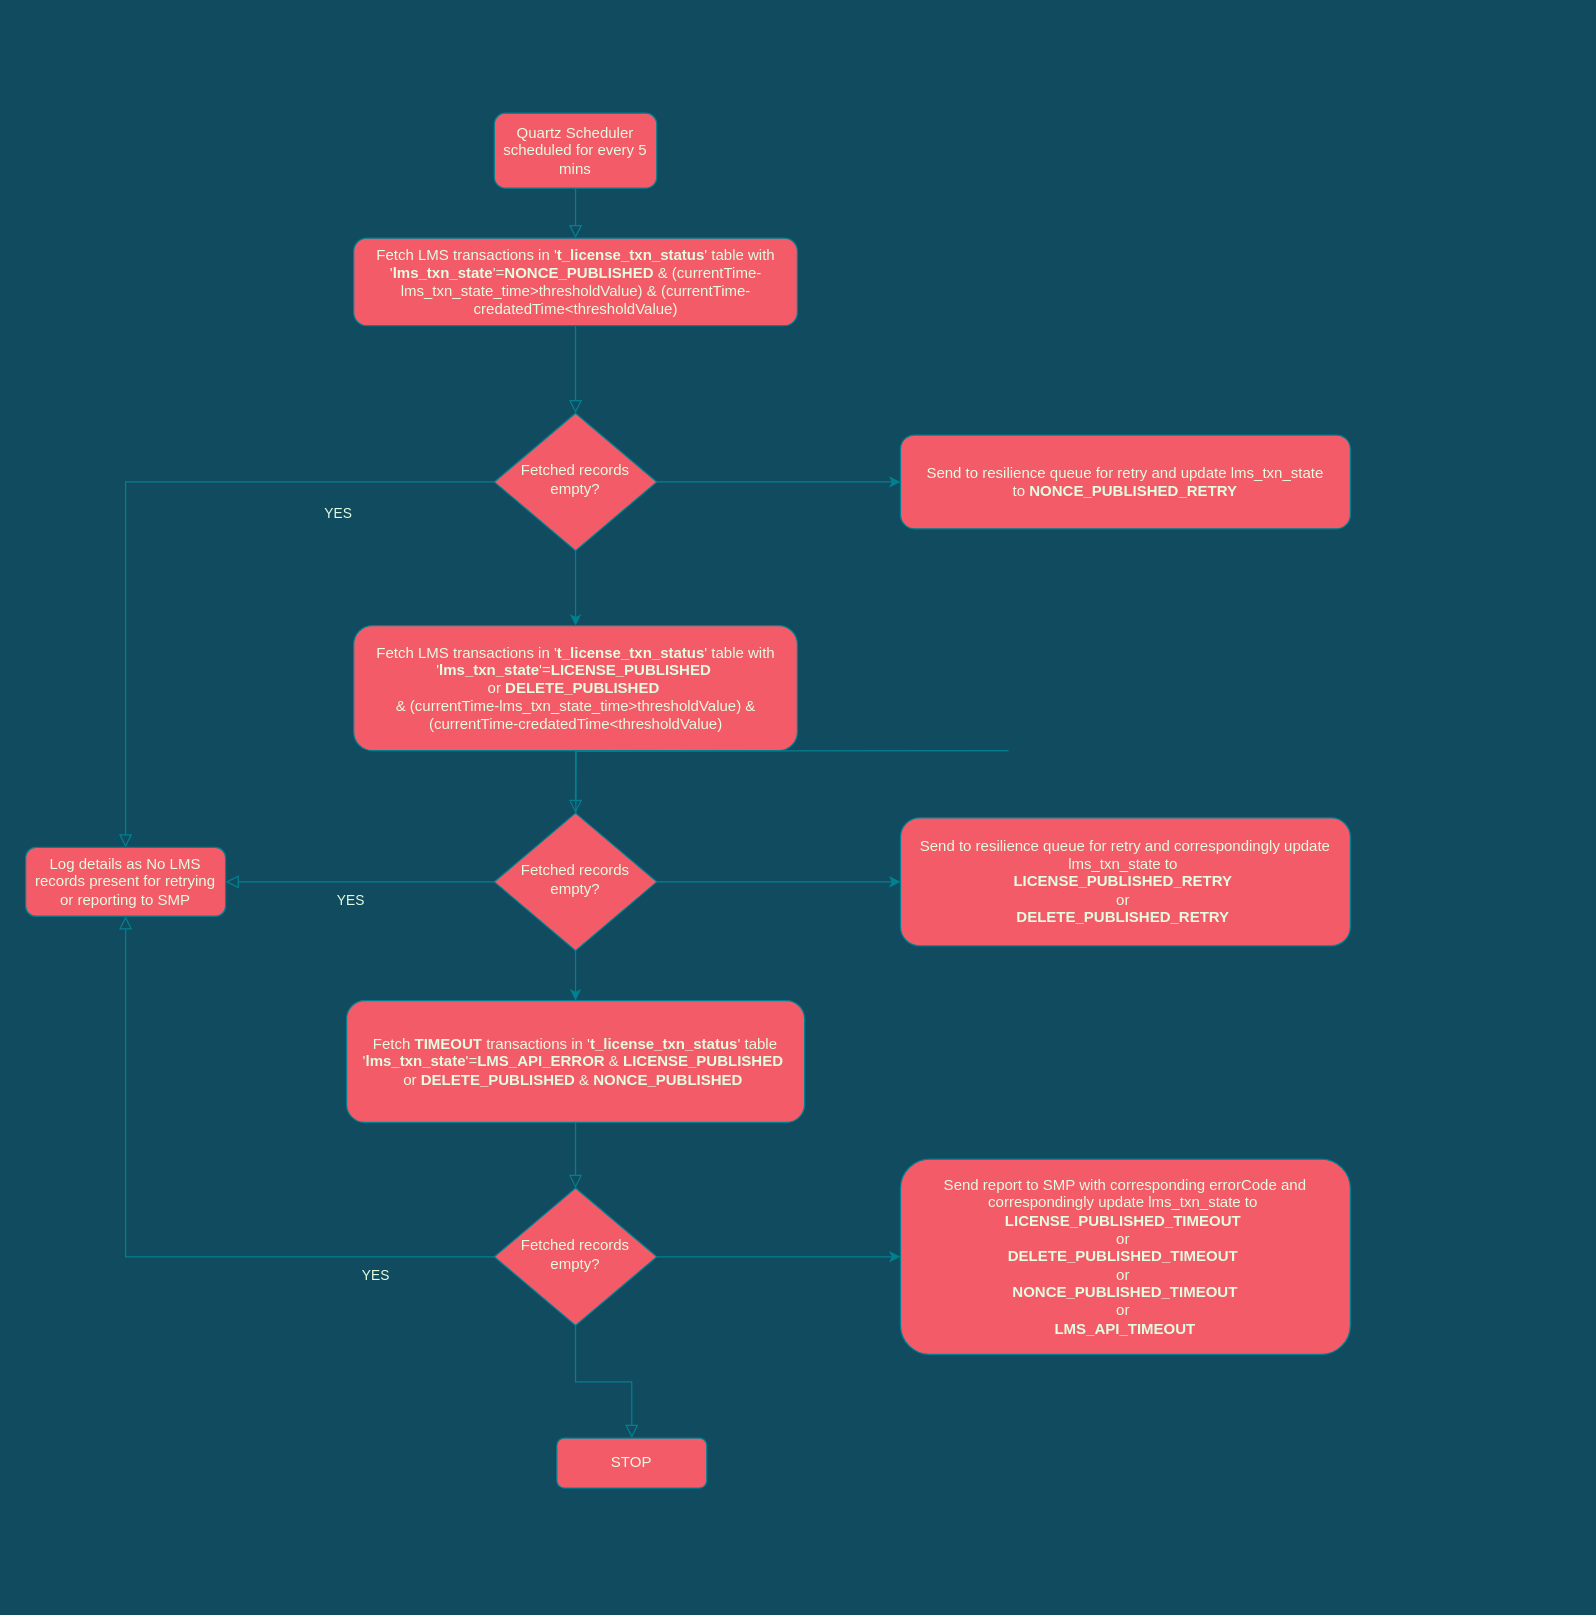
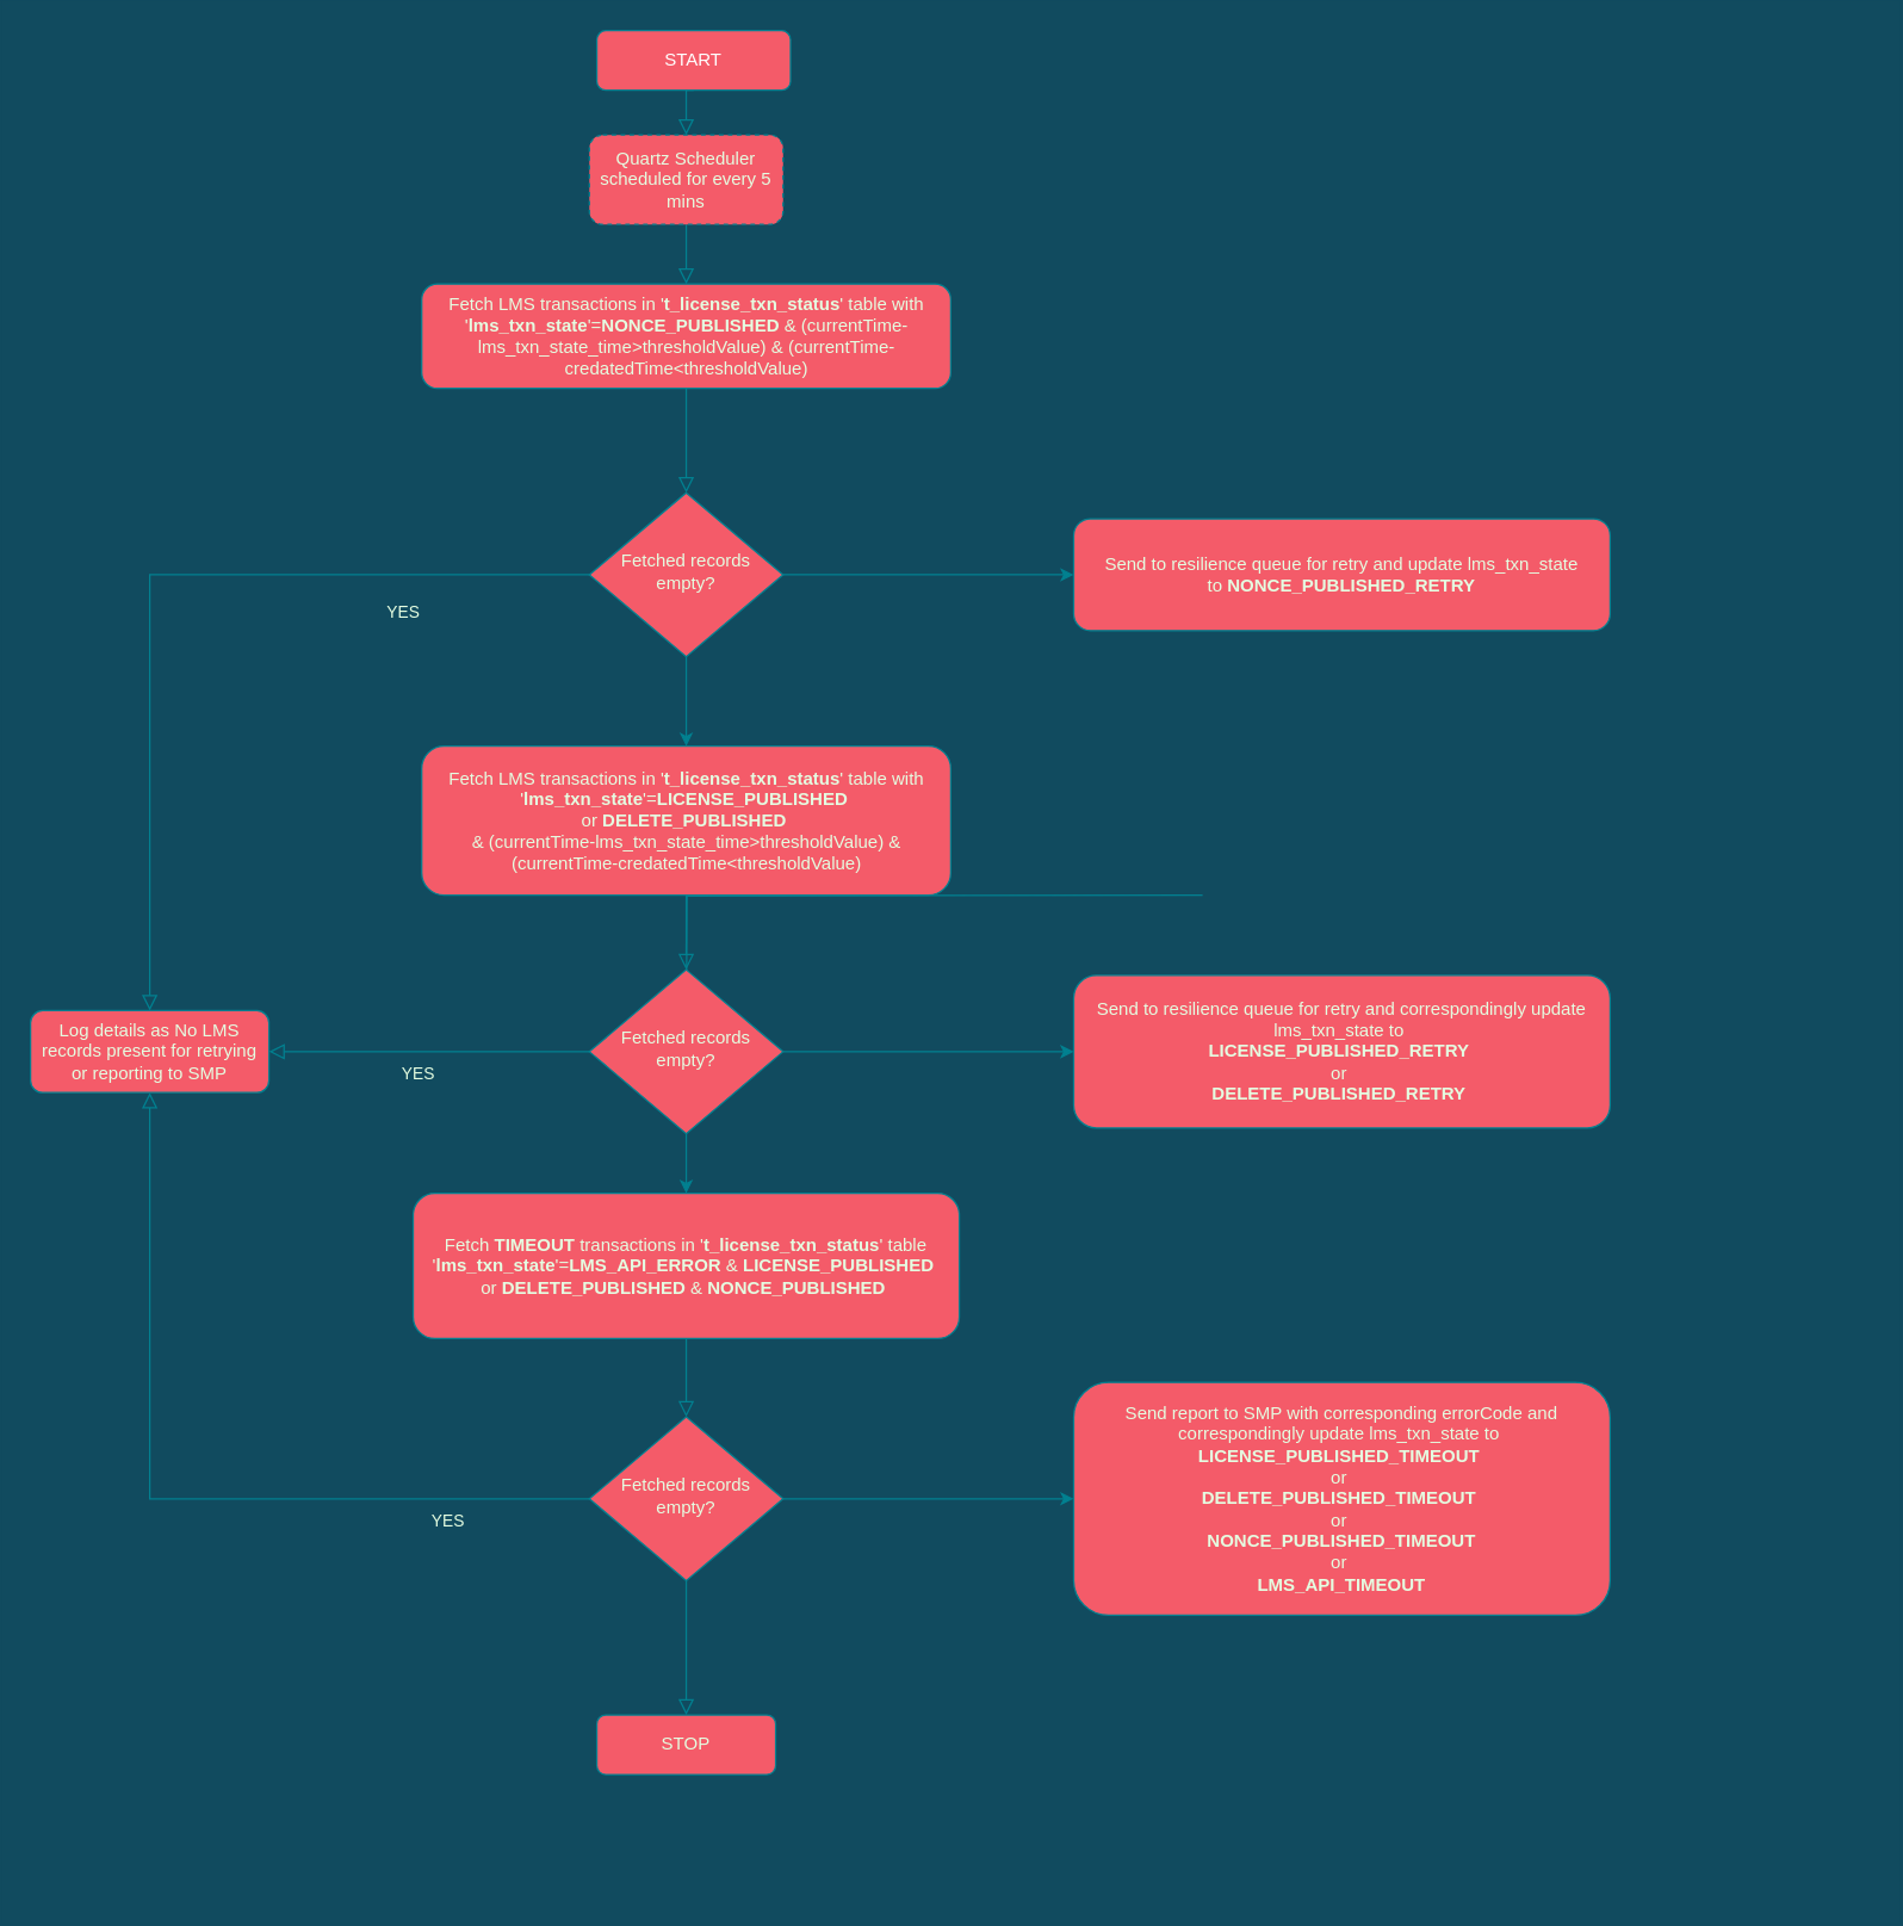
+ <mxCell id="11" value="&lt;font color=&quot;#ffffff&quot;&gt;START&lt;/font&gt;" style="rounded=1;whiteSpace=wrap;html=1;fontSize=12;glass=0;strokeWidth=1;shadow=0;fillColor=#F45B69;strokeColor=#028090;fontColor=#E4FDE1;" parent="1" vertex="1"><mxGeometry x="400.01" y="20" width="129.99" height="40" as="geometry" /></mxCell>
+ <mxCell id="10" value="" style="rounded=0;html=1;jettySize=auto;orthogonalLoop=1;fontSize=11;endArrow=block;endFill=0;endSize=8;strokeWidth=1;shadow=0;labelBackgroundColor=none;edgeStyle=orthogonalEdgeStyle;entryX=0.5;entryY=0;entryDx=0;entryDy=0;exitX=0.5;exitY=1;exitDx=0;exitDy=0;strokeColor=#028090;fontColor=#E4FDE1;" parent="1" source="11" target="9" edge="1"><mxGeometry relative="1" as="geometry"><mxPoint x="460" y="50" as="targetPoint" /><mxPoint x="460" y="-60" as="sourcePoint" /></mxGeometry></mxCell>
- <mxCell id="9" value="Quartz Scheduler scheduled for every 5 mins" style="rounded=1;whiteSpace=wrap;html=1;fontSize=12;glass=0;strokeWidth=1;shadow=0;fillColor=#F45B69;fontColor=#E4FDE1;strokeColor=#028090;" parent="1" vertex="1"><mxGeometry x="395" y="90" width="130" height="60" as="geometry" /></mxCell>
+ <mxCell id="9" value="Quartz Scheduler scheduled for every 5 mins" style="rounded=1;whiteSpace=wrap;html=1;fontSize=12;glass=0;strokeWidth=1;shadow=0;fillColor=#F45B69;fontColor=#E4FDE1;strokeColor=#028090;dashed=1;" parent="1" vertex="1"><mxGeometry x="395" y="90" width="130" height="60" as="geometry" /></mxCell>
- <mxCell id="12" value="STOP" style="rounded=1;whiteSpace=wrap;html=1;fontSize=12;glass=0;strokeWidth=1;shadow=0;fillColor=#F45B69;fontColor=#E4FDE1;strokeColor=#028090;" parent="1" vertex="1"><mxGeometry x="445.01" y="1150" width="120" height="40" as="geometry" /></mxCell>
+ <mxCell id="12" value="STOP" style="rounded=1;whiteSpace=wrap;html=1;fontSize=12;glass=0;strokeWidth=1;shadow=0;fillColor=#F45B69;fontColor=#E4FDE1;strokeColor=#028090;" parent="1" vertex="1"><mxGeometry x="400.01" y="1150" width="120" height="40" as="geometry" /></mxCell>
